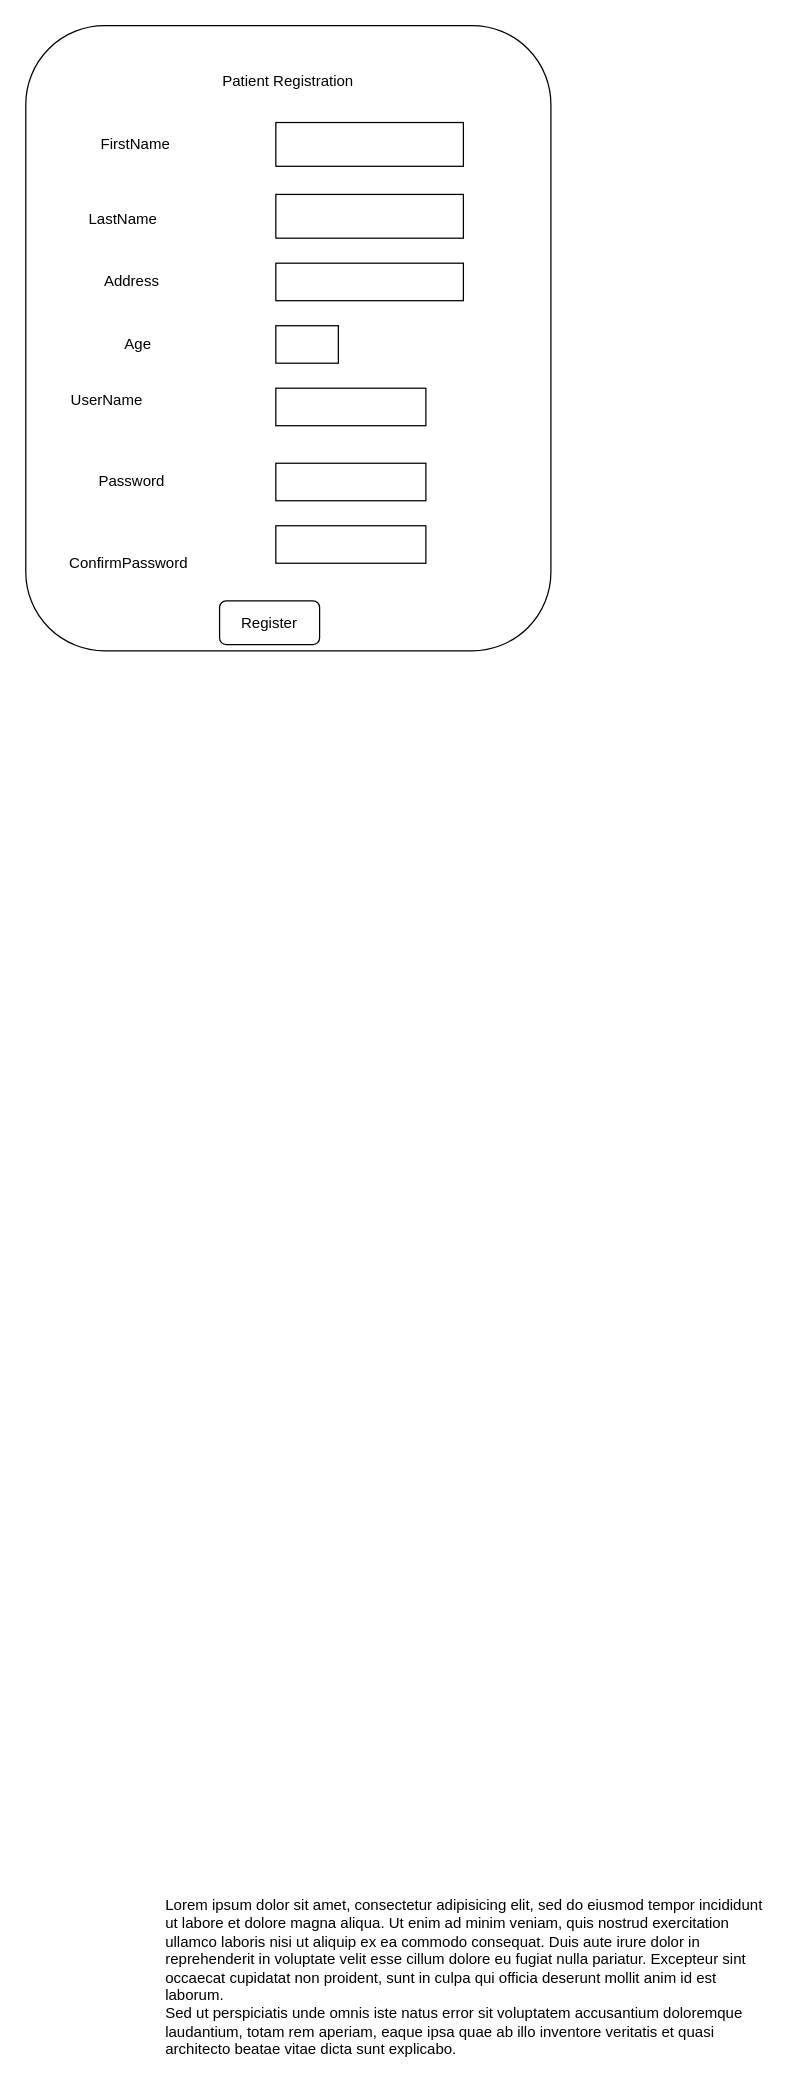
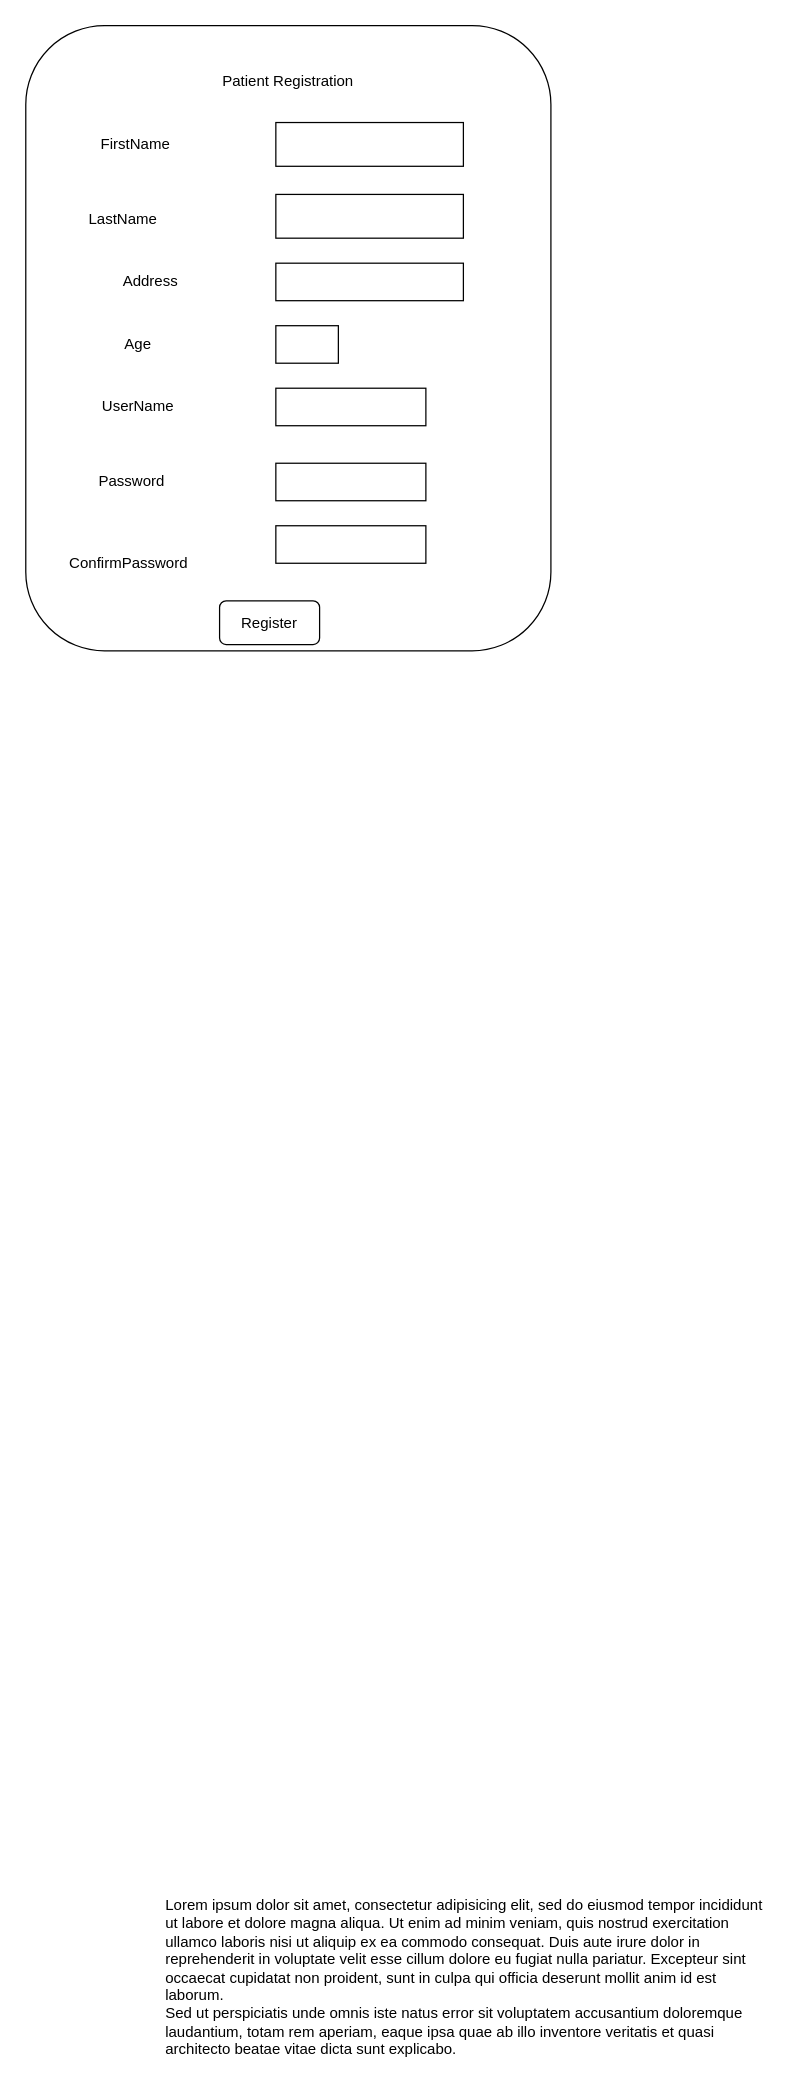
- <mxCell id="10" value="Address" style="text;html=1;strokeColor=none;fillColor=none;align=center;verticalAlign=middle;whiteSpace=wrap;rounded=0;" vertex="1" parent="1"><mxGeometry x="45" y="210" width="120" height="30" as="geometry" /></mxCell>
+ <mxCell id="10" value="Address" style="text;html=1;strokeColor=none;fillColor=none;align=center;verticalAlign=middle;whiteSpace=wrap;rounded=0;" vertex="1" parent="1"><mxGeometry x="60" y="210" width="120" height="30" as="geometry" /></mxCell>
- <mxCell id="15" value="UserName" style="text;html=1;strokeColor=none;fillColor=none;align=center;verticalAlign=middle;whiteSpace=wrap;rounded=0;" vertex="1" parent="1"><mxGeometry x="55" y="305" width="60" height="30" as="geometry" /></mxCell>
+ <mxCell id="15" value="UserName" style="text;html=1;strokeColor=none;fillColor=none;align=center;verticalAlign=middle;whiteSpace=wrap;rounded=0;" vertex="1" parent="1"><mxGeometry x="80" y="310" width="60" height="30" as="geometry" /></mxCell>
